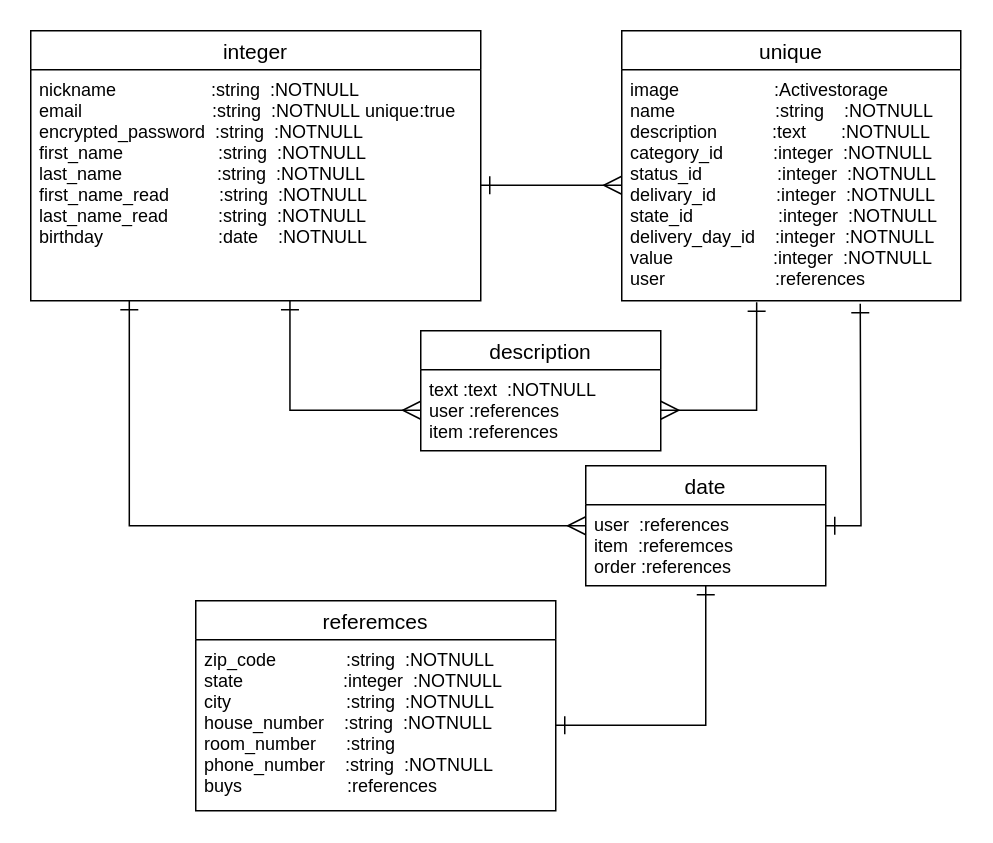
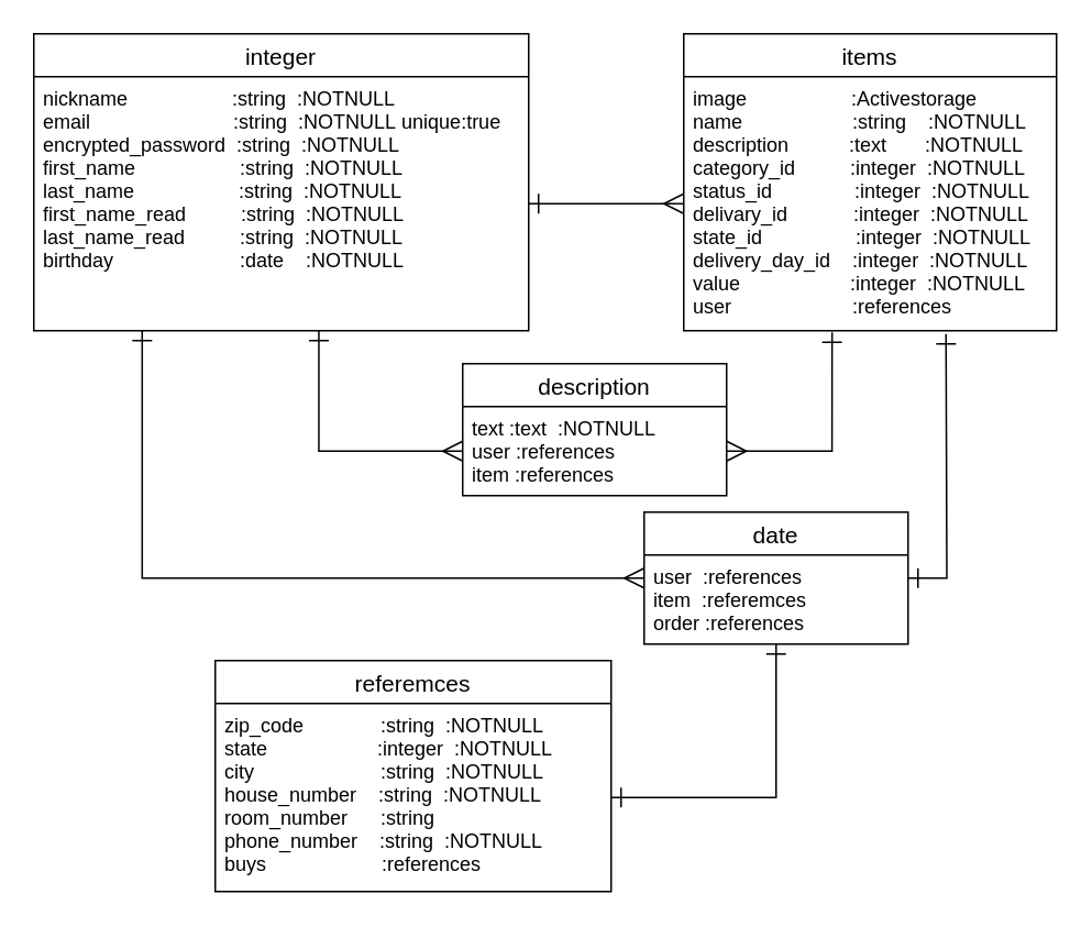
- <mxCell id="4" value="unique" style="swimlane;fontStyle=0;childLayout=stackLayout;horizontal=1;startSize=26;horizontalStack=0;resizeParent=1;resizeParentMax=0;resizeLast=0;collapsible=1;marginBottom=0;align=center;fontSize=14;" parent="1" vertex="1"><mxGeometry x="414" y="20" width="226" height="180" as="geometry" /></mxCell>
+ <mxCell id="4" value="items" style="swimlane;fontStyle=0;childLayout=stackLayout;horizontal=1;startSize=26;horizontalStack=0;resizeParent=1;resizeParentMax=0;resizeLast=0;collapsible=1;marginBottom=0;align=center;fontSize=14;" parent="1" vertex="1"><mxGeometry x="414" y="20" width="226" height="180" as="geometry" /></mxCell>
